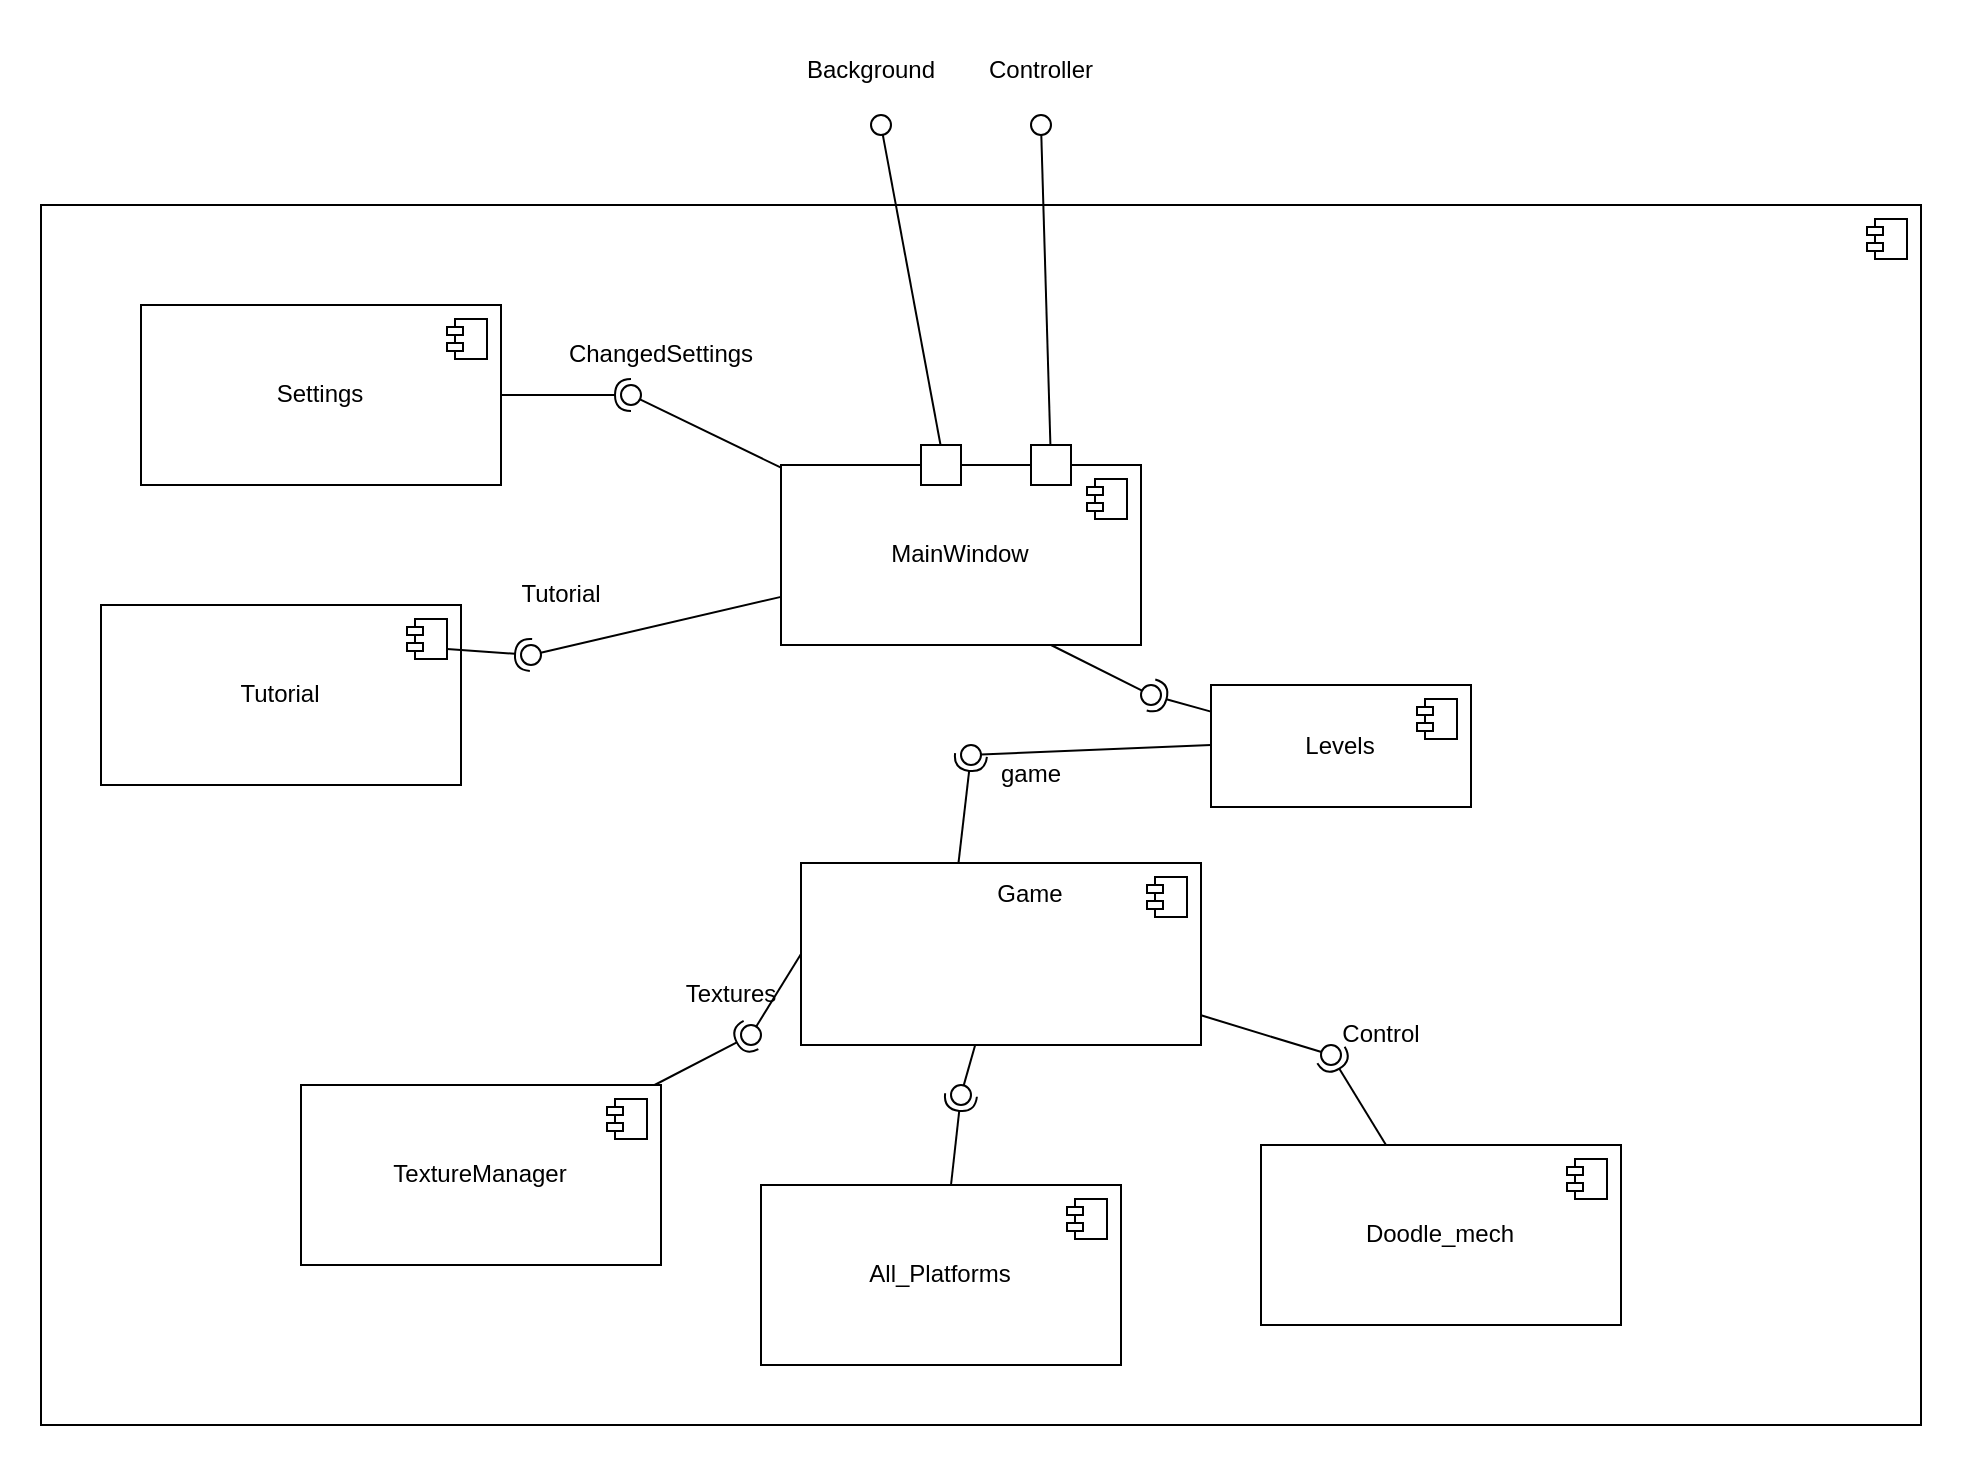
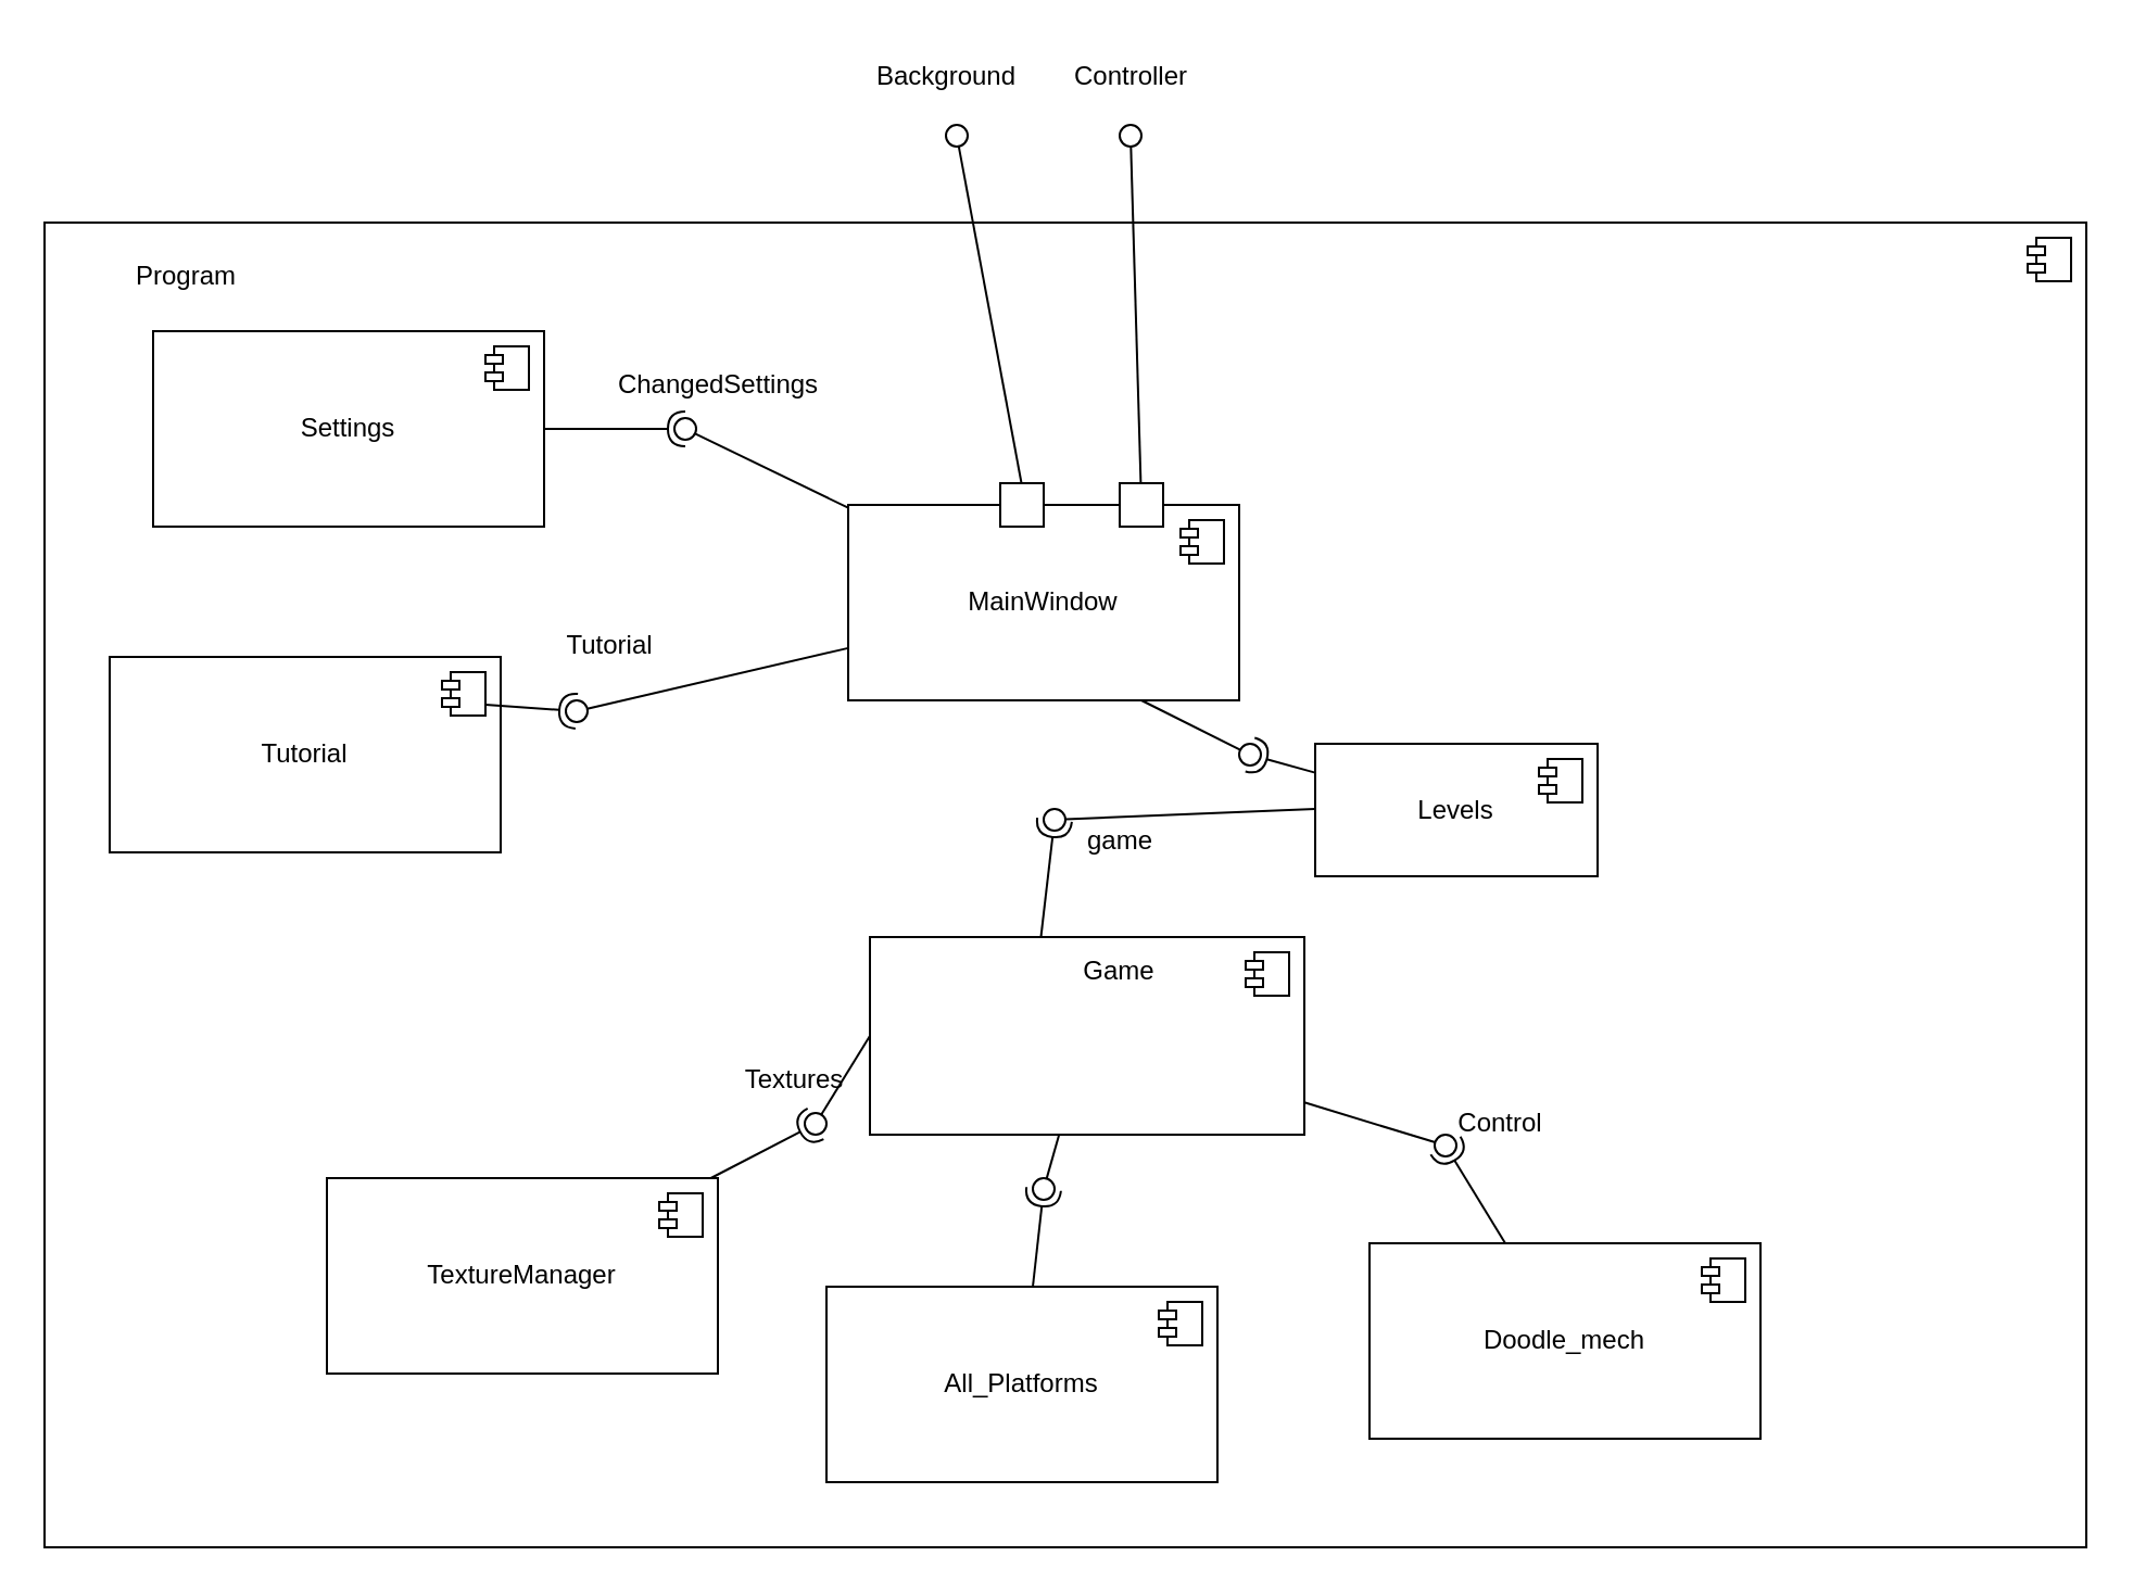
+ <mxCell id="4" value="Program" style="text;html=1;align=center;verticalAlign=middle;resizable=0;points=[];autosize=1;strokeColor=none;fillColor=none;" parent="1" vertex="1"><mxGeometry x="50" y="112" width="70" height="30" as="geometry" /></mxCell>
